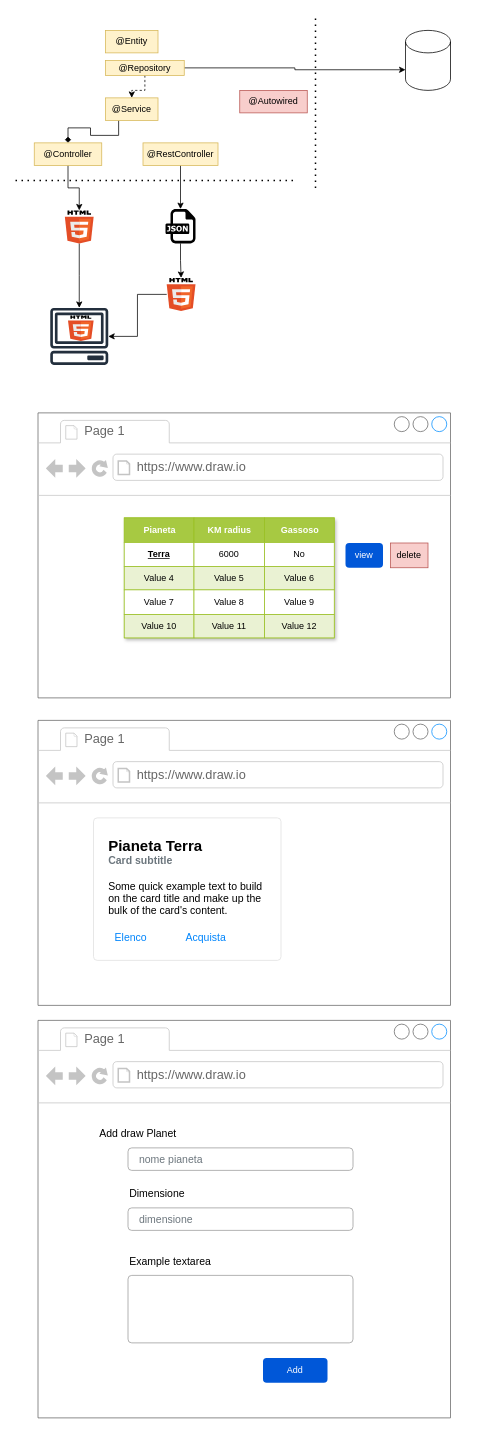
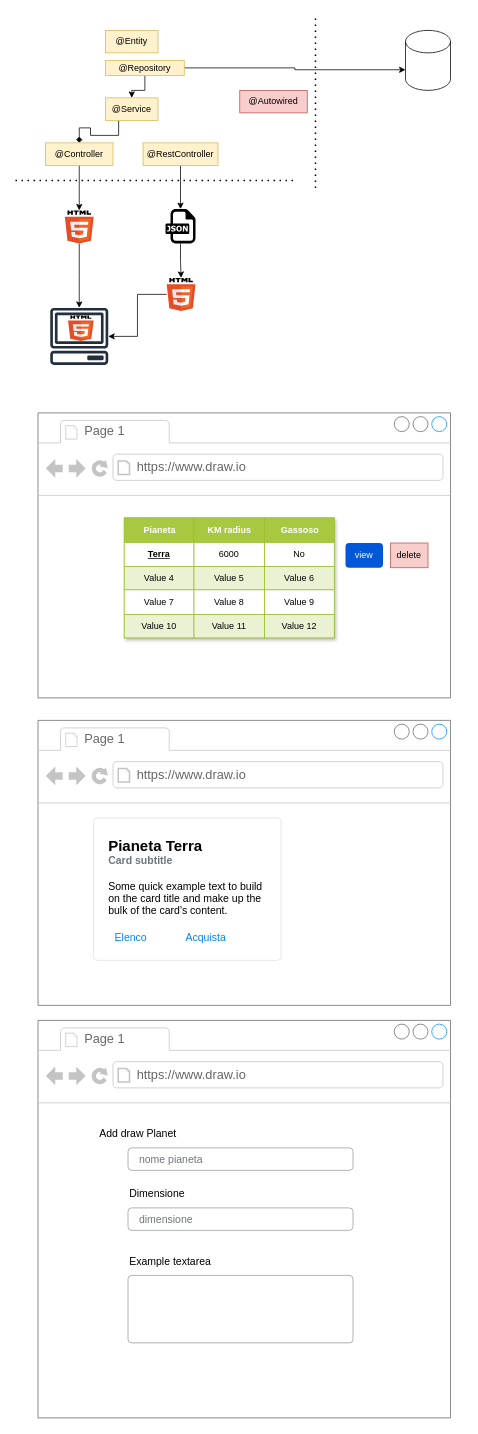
- <mxCell id="4" style="edgeStyle=orthogonalEdgeStyle;rounded=0;orthogonalLoop=1;jettySize=auto;html=1;exitX=0.5;exitY=1;exitDx=0;exitDy=0;dashed=1;" edge="1" parent="1" source="5" target="7"><mxGeometry relative="1" as="geometry" /></mxCell>
+ <mxCell id="4" style="edgeStyle=orthogonalEdgeStyle;rounded=0;orthogonalLoop=1;jettySize=auto;html=1;exitX=0.5;exitY=1;exitDx=0;exitDy=0;" edge="1" parent="1" source="5" target="7"><mxGeometry relative="1" as="geometry" /></mxCell>
- <mxCell id="9" value="@Controller" style="text;html=1;strokeColor=#d6b656;fillColor=#fff2cc;align=center;verticalAlign=middle;whiteSpace=wrap;rounded=0;" vertex="1" parent="1"><mxGeometry x="45" y="190" width="90" height="30" as="geometry" /></mxCell>
+ <mxCell id="9" value="@Controller" style="text;html=1;strokeColor=#d6b656;fillColor=#fff2cc;align=center;verticalAlign=middle;whiteSpace=wrap;rounded=0;" vertex="1" parent="1"><mxGeometry x="60" y="190" width="90" height="30" as="geometry" /></mxCell>
- <mxCell id="61" value="Add" style="rounded=1;fillColor=#0057D8;strokeColor=none;html=1;whiteSpace=wrap;fontColor=#ffffff;align=center;verticalAlign=middle;fontStyle=0;fontSize=12;sketch=0;" vertex="1" parent="58"><mxGeometry x="300" y="450" width="86" height="33" as="geometry" /></mxCell>
